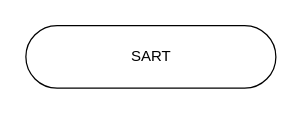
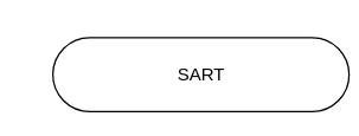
- <mxCell id="2" value="SART" style="html=1;dashed=0;whitespace=wrap;shape=mxgraph.dfd.start" vertex="1" parent="1"><mxGeometry x="20" y="20" width="200" height="50" as="geometry" /></mxCell>
+ <mxCell id="2" value="SART" style="html=1;dashed=0;whitespace=wrap;shape=mxgraph.dfd.start" vertex="1" parent="1"><mxGeometry x="35" y="25" width="200" height="50" as="geometry" /></mxCell>
